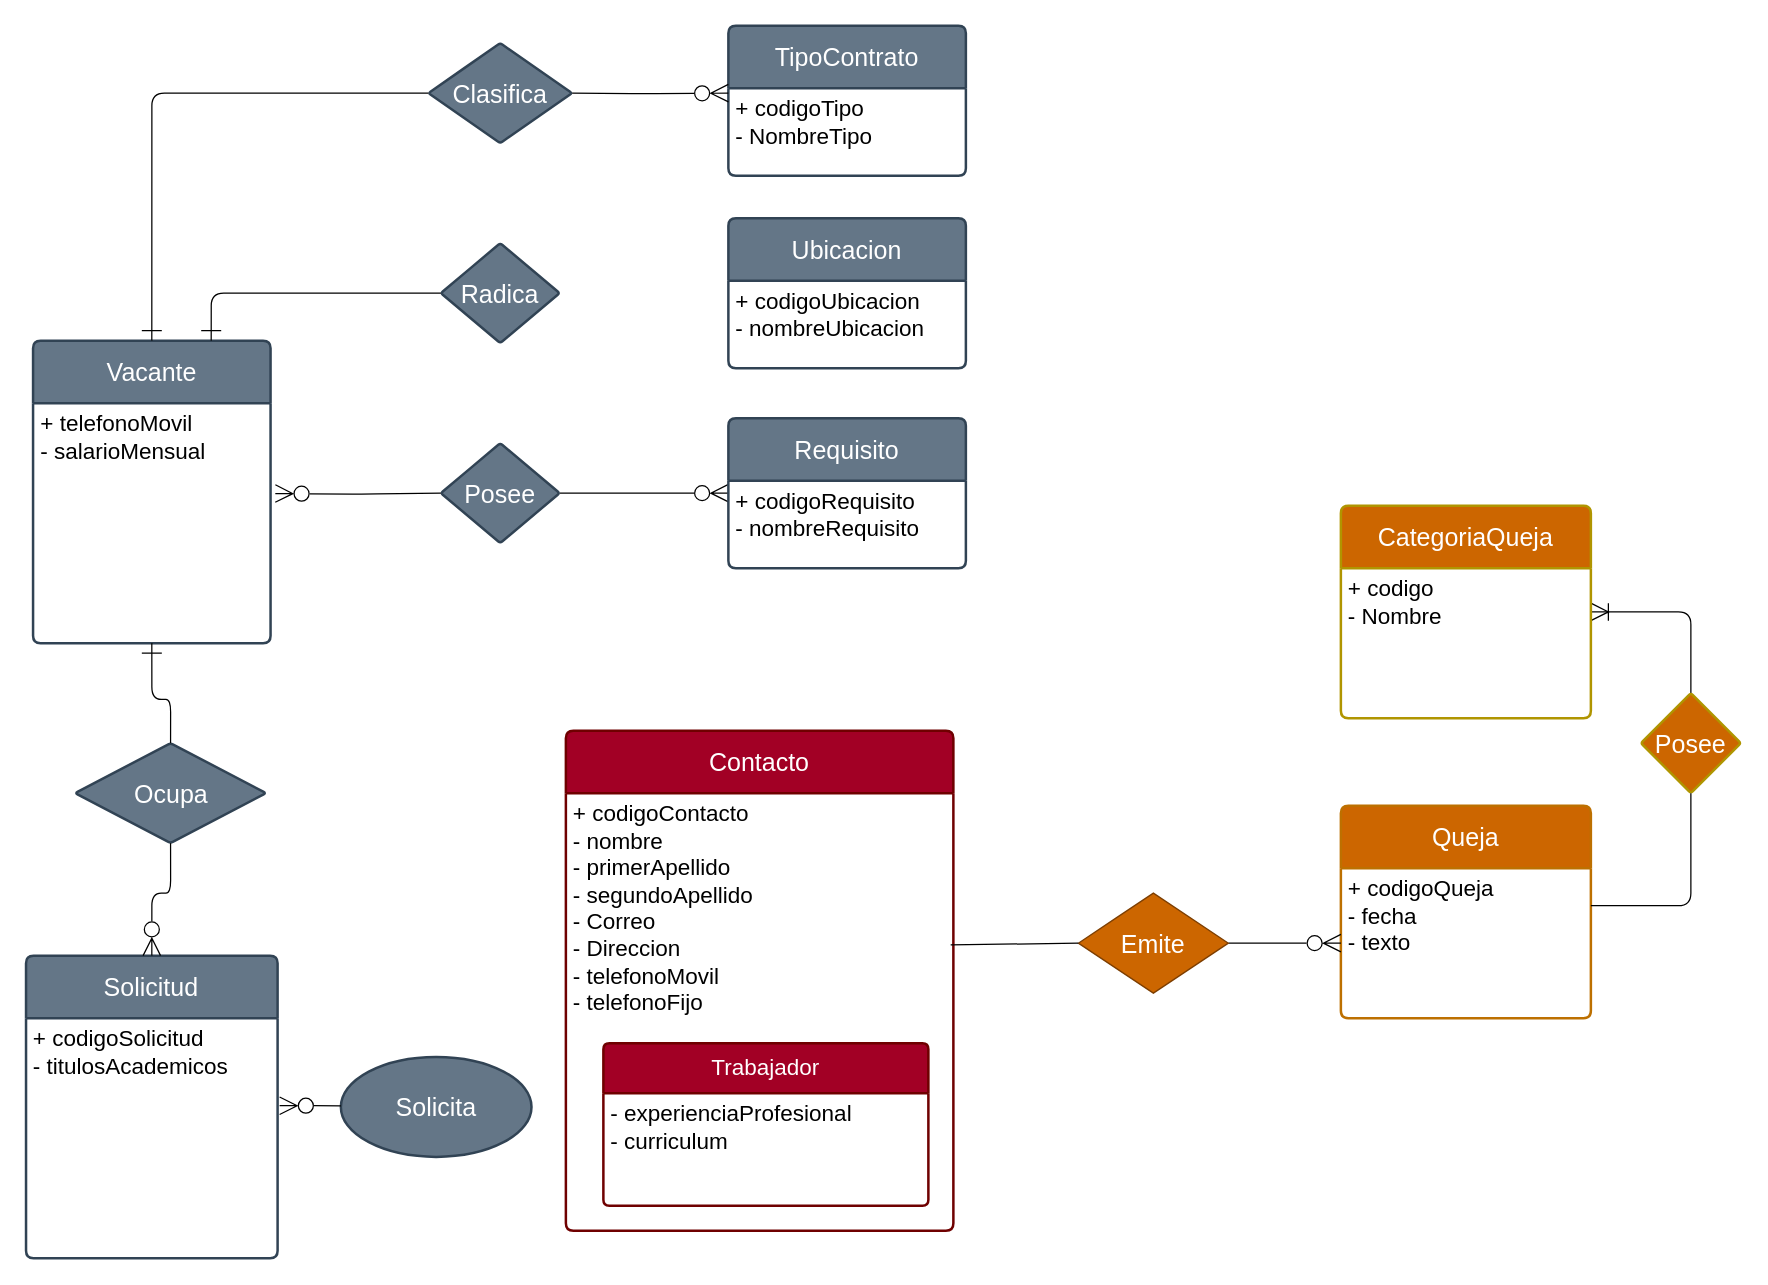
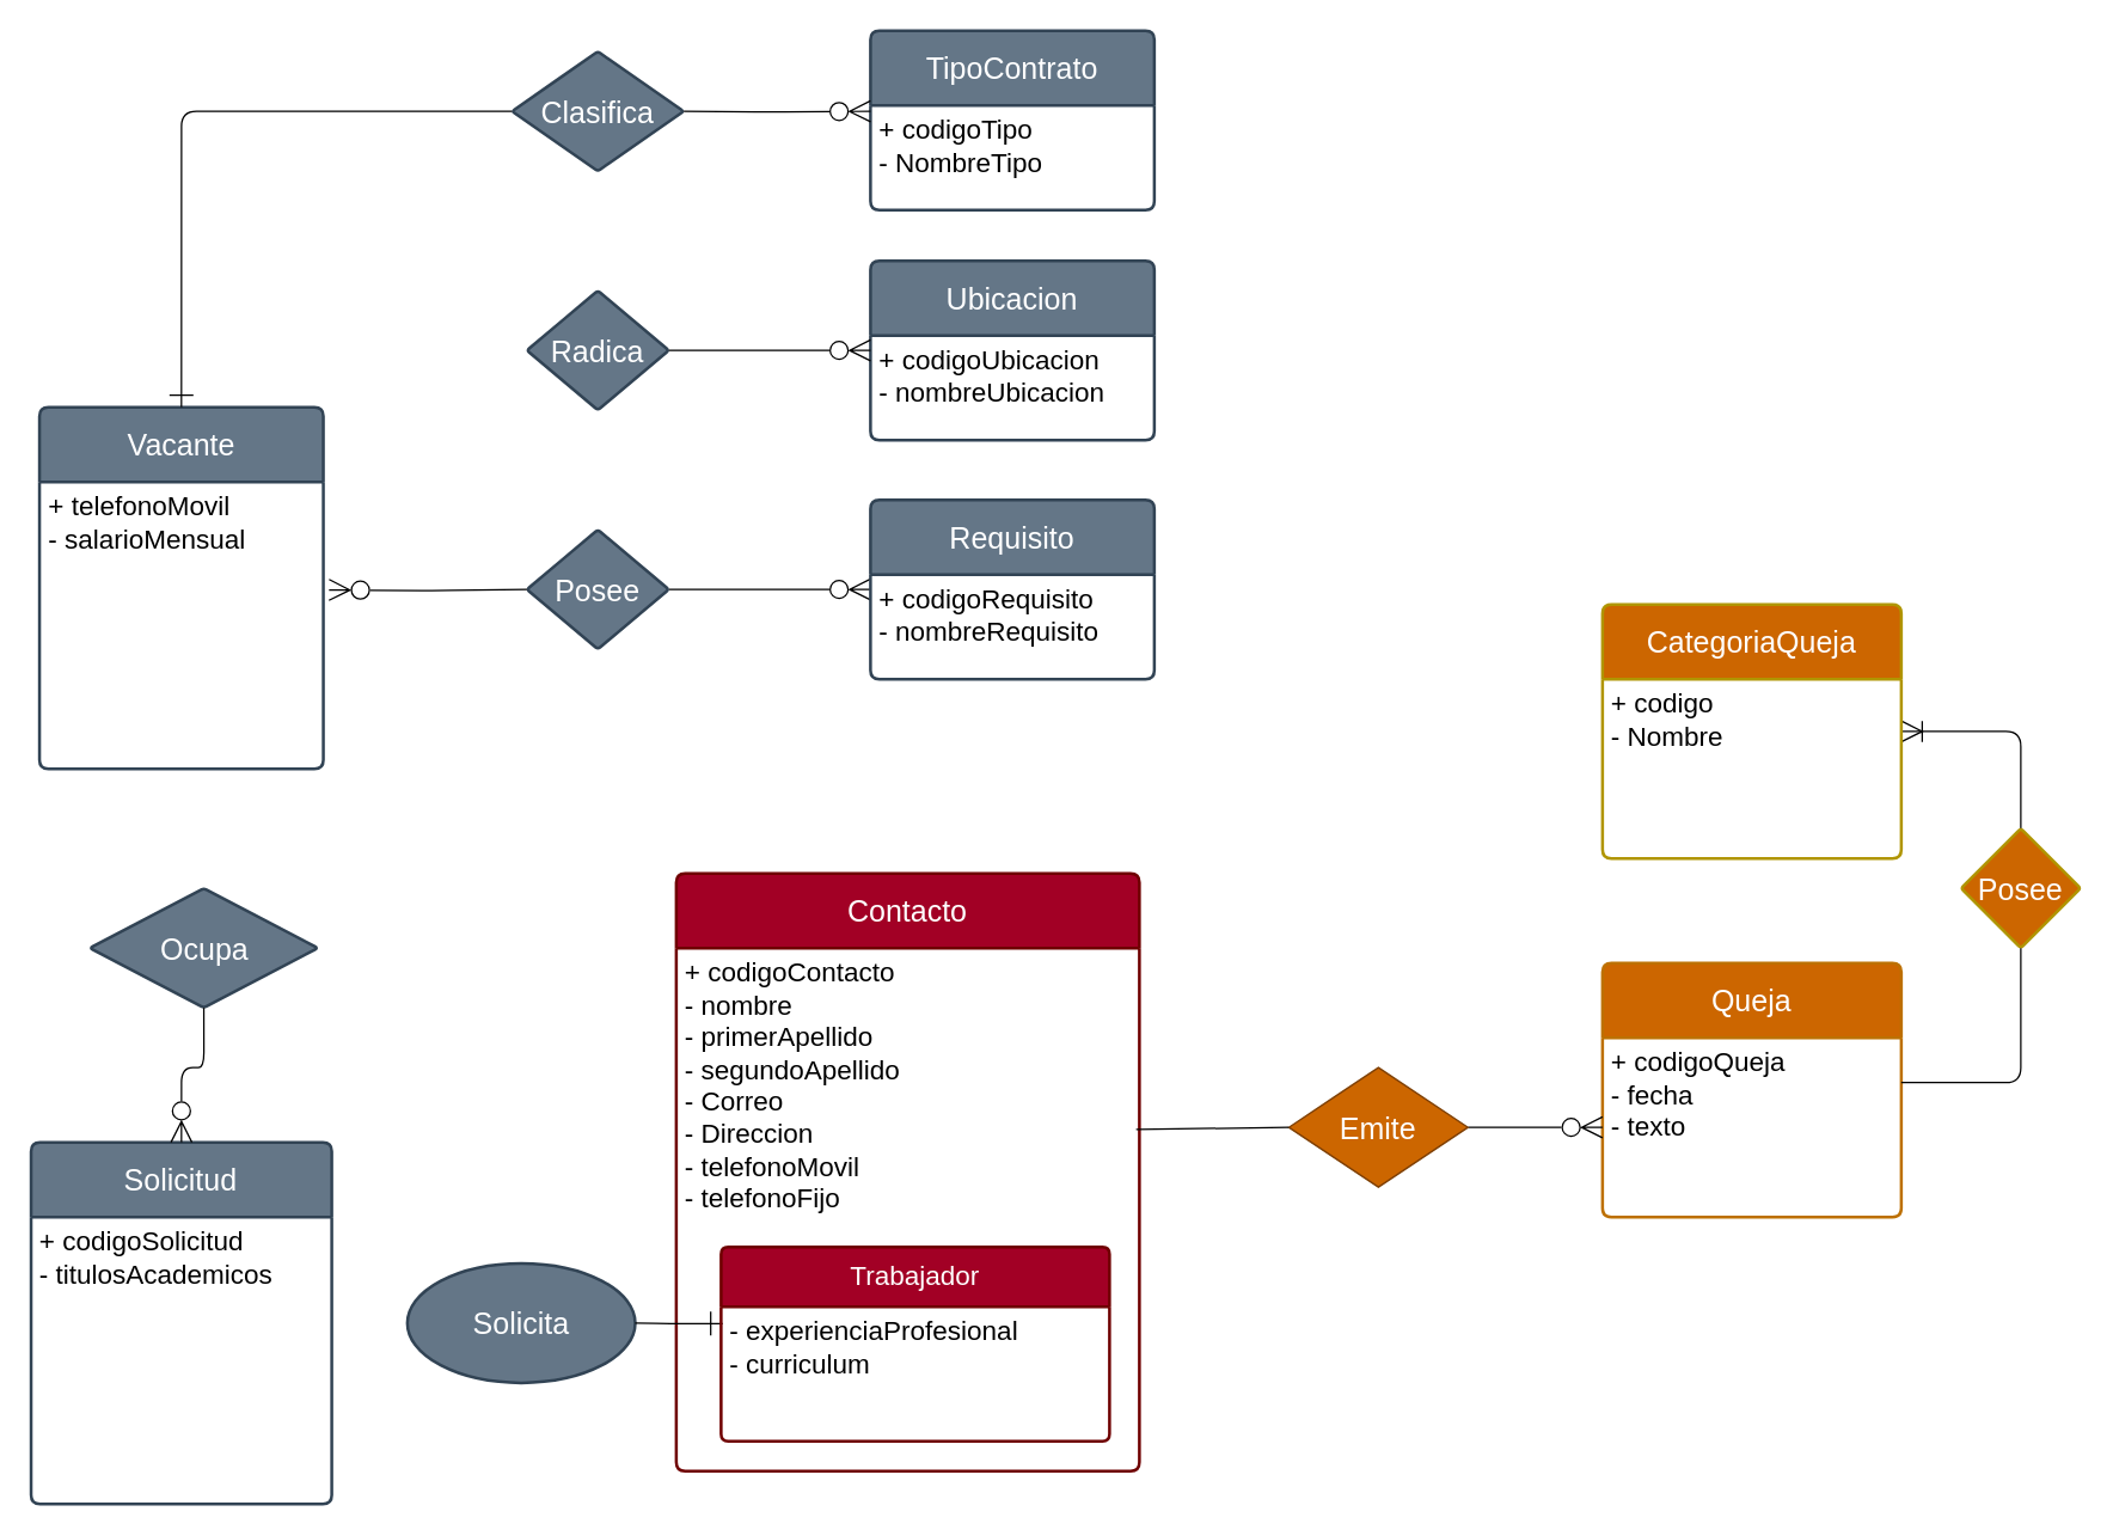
- <mxCell id="27" value="" style="edgeStyle=orthogonalEdgeStyle;rounded=1;orthogonalLoop=1;jettySize=auto;html=1;endArrow=none;endFill=0;startArrow=ERone;startFill=0;targetPerimeterSpacing=0;startSize=14;sourcePerimeterSpacing=0;exitX=0.75;exitY=0;exitDx=0;exitDy=0;entryX=0;entryY=0.5;entryDx=0;entryDy=0;" parent="1" source="14" target="25" edge="1"><mxGeometry relative="1" as="geometry"><mxPoint x="226" y="444" as="sourcePoint" /><mxPoint x="362" y="444" as="targetPoint" /></mxGeometry></mxCell>
+ <mxCell id="26" value="" style="edgeStyle=orthogonalEdgeStyle;rounded=1;orthogonalLoop=1;jettySize=auto;html=1;endArrow=none;endFill=0;startArrow=ERzeroToMany;startFill=0;targetPerimeterSpacing=0;startSize=12;sourcePerimeterSpacing=0;exitX=0;exitY=0.5;exitDx=0;exitDy=0;entryX=1;entryY=0.5;entryDx=0;entryDy=0;" parent="1" source="21" target="25" edge="1"><mxGeometry relative="1" as="geometry"><mxPoint x="592" y="514" as="sourcePoint" /><mxPoint x="457" y="514" as="targetPoint" /></mxGeometry></mxCell>
- <mxCell id="36" value="" style="edgeStyle=orthogonalEdgeStyle;rounded=1;orthogonalLoop=1;jettySize=auto;html=1;endArrow=none;endFill=0;startArrow=ERone;startFill=0;targetPerimeterSpacing=0;startSize=14;sourcePerimeterSpacing=0;exitX=0.5;exitY=1;exitDx=0;exitDy=0;entryX=0.5;entryY=0;entryDx=0;entryDy=0;" parent="1" source="15" target="33" edge="1"><mxGeometry relative="1" as="geometry"><mxPoint x="131" y="102" as="sourcePoint" /><mxPoint x="352" y="-166" as="targetPoint" /></mxGeometry></mxCell>
- <mxCell id="38" value="" style="edgeStyle=orthogonalEdgeStyle;rounded=1;orthogonalLoop=1;jettySize=auto;html=1;endArrow=none;endFill=0;startArrow=ERzeroToMany;startFill=0;targetPerimeterSpacing=0;startSize=12;sourcePerimeterSpacing=0;exitX=1.008;exitY=0.365;exitDx=0;exitDy=0;entryX=0;entryY=0.5;entryDx=0;entryDy=0;exitPerimeter=0;" parent="1" source="20" target="34" edge="1"><mxGeometry relative="1" as="geometry"><mxPoint x="131" y="594" as="sourcePoint" /><mxPoint x="131" y="504" as="targetPoint" /></mxGeometry></mxCell>
+ <mxCell id="37" value="" style="edgeStyle=orthogonalEdgeStyle;rounded=1;orthogonalLoop=1;jettySize=auto;html=1;endArrow=none;endFill=0;startArrow=ERone;startFill=0;targetPerimeterSpacing=0;startSize=14;sourcePerimeterSpacing=0;entryX=1;entryY=0.5;entryDx=0;entryDy=0;exitX=0.004;exitY=0.126;exitDx=0;exitDy=0;exitPerimeter=0;" parent="1" source="40" target="34" edge="1"><mxGeometry relative="1" as="geometry"><mxPoint x="502" y="705" as="sourcePoint" /><mxPoint x="131" y="424" as="targetPoint" /></mxGeometry></mxCell>
